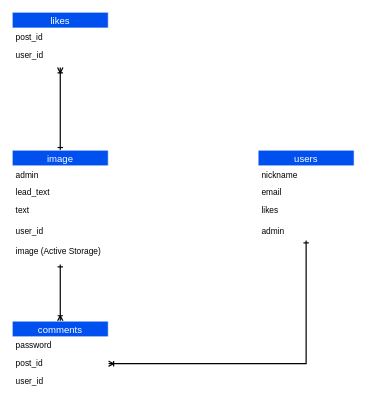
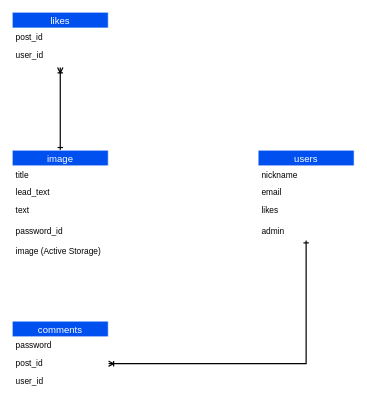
- <mxCell id="5" value="admin" style="text;strokeColor=none;fillColor=none;spacingLeft=4;spacingRight=4;overflow=hidden;rotatable=0;points=[[0,0.5],[1,0.5]];portConstraint=eastwest;fontSize=14;" parent="4" vertex="1"><mxGeometry y="26" width="160" height="30" as="geometry" /></mxCell>
+ <mxCell id="5" value="title" style="text;strokeColor=none;fillColor=none;spacingLeft=4;spacingRight=4;overflow=hidden;rotatable=0;points=[[0,0.5],[1,0.5]];portConstraint=eastwest;fontSize=14;" parent="4" vertex="1"><mxGeometry y="26" width="160" height="30" as="geometry" /></mxCell>
- <mxCell id="7" value="text&#10;&#10;user_id &#10;&#10;image (Active Storage)" style="text;strokeColor=none;fillColor=none;spacingLeft=4;spacingRight=4;overflow=hidden;rotatable=0;points=[[0,0.5],[1,0.5]];portConstraint=eastwest;fontSize=14;" parent="4" vertex="1"><mxGeometry y="86" width="160" height="104" as="geometry" /></mxCell>
+ <mxCell id="7" value="text&#10;&#10;password_id &#10;&#10;image (Active Storage)" style="text;strokeColor=none;fillColor=none;spacingLeft=4;spacingRight=4;overflow=hidden;rotatable=0;points=[[0,0.5],[1,0.5]];portConstraint=eastwest;fontSize=14;" parent="4" vertex="1"><mxGeometry y="86" width="160" height="104" as="geometry" /></mxCell>
- <mxCell id="2" style="edgeStyle=none;rounded=1;orthogonalLoop=1;jettySize=auto;html=1;entryX=0.5;entryY=0;entryDx=0;entryDy=0;fontSize=14;startArrow=ERone;startFill=0;endArrow=ERoneToMany;endFill=0;strokeWidth=2;" parent="1" source="4" target="13" edge="1"><mxGeometry relative="1" as="geometry" /></mxCell>
